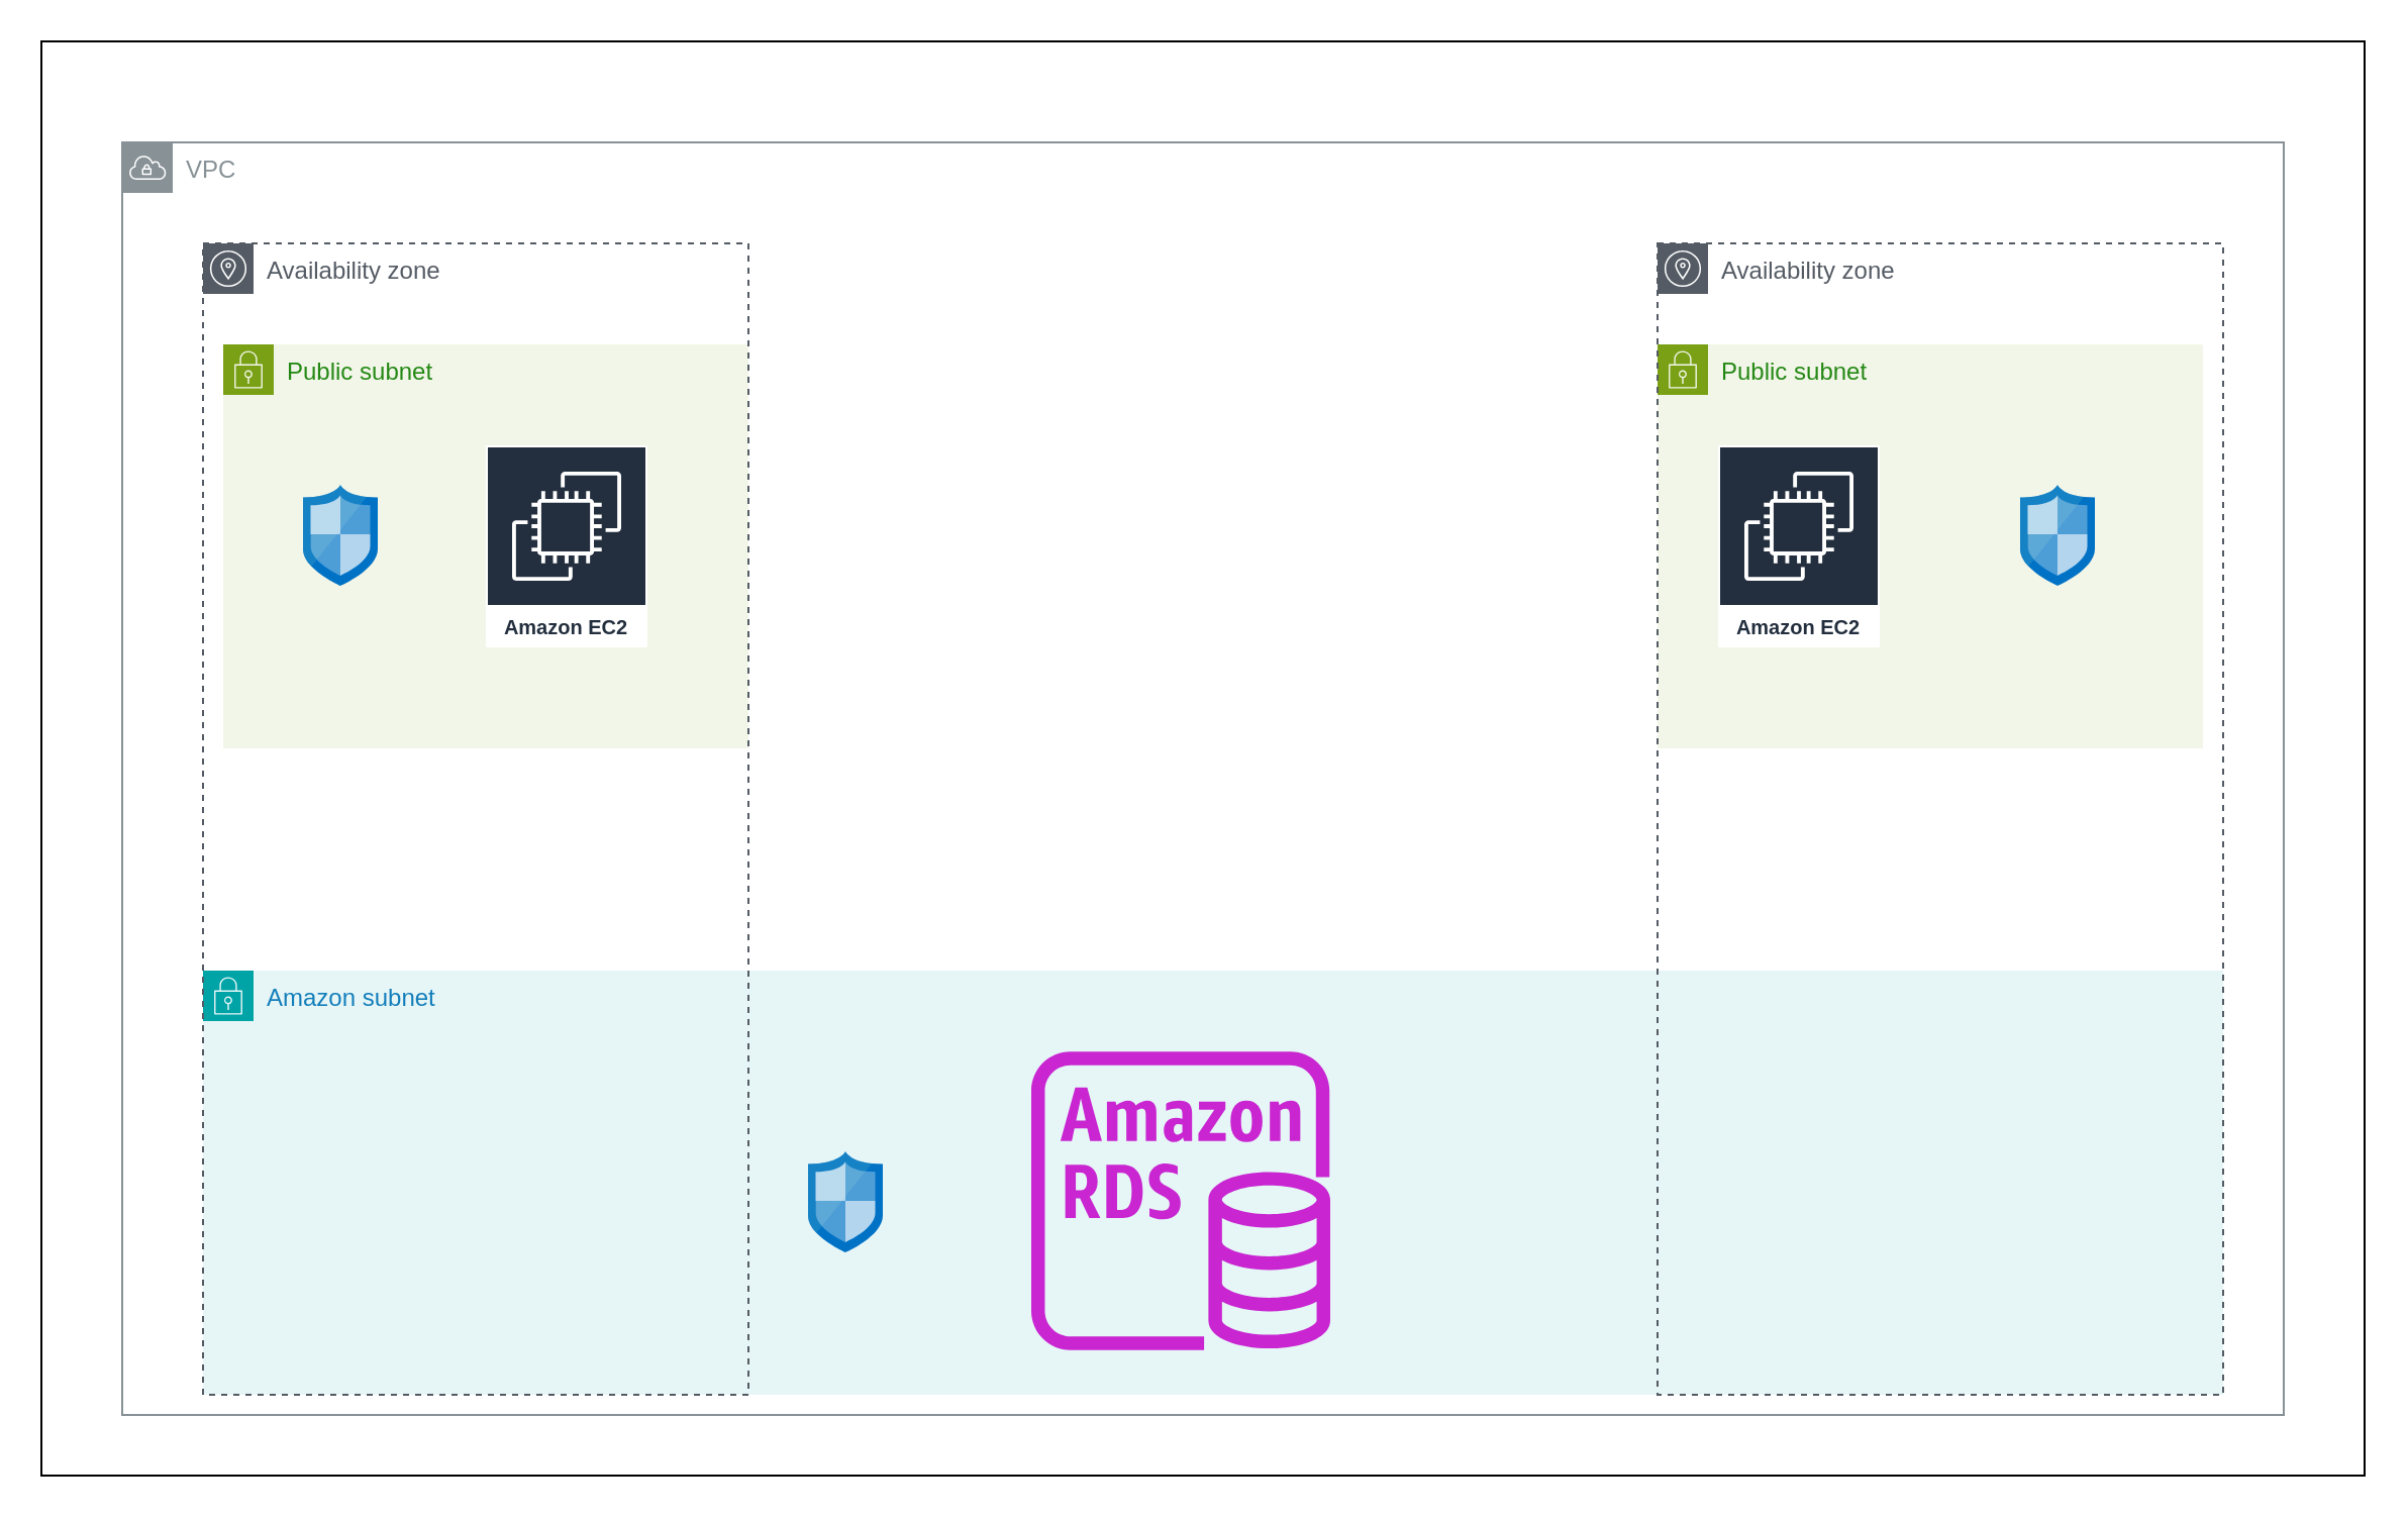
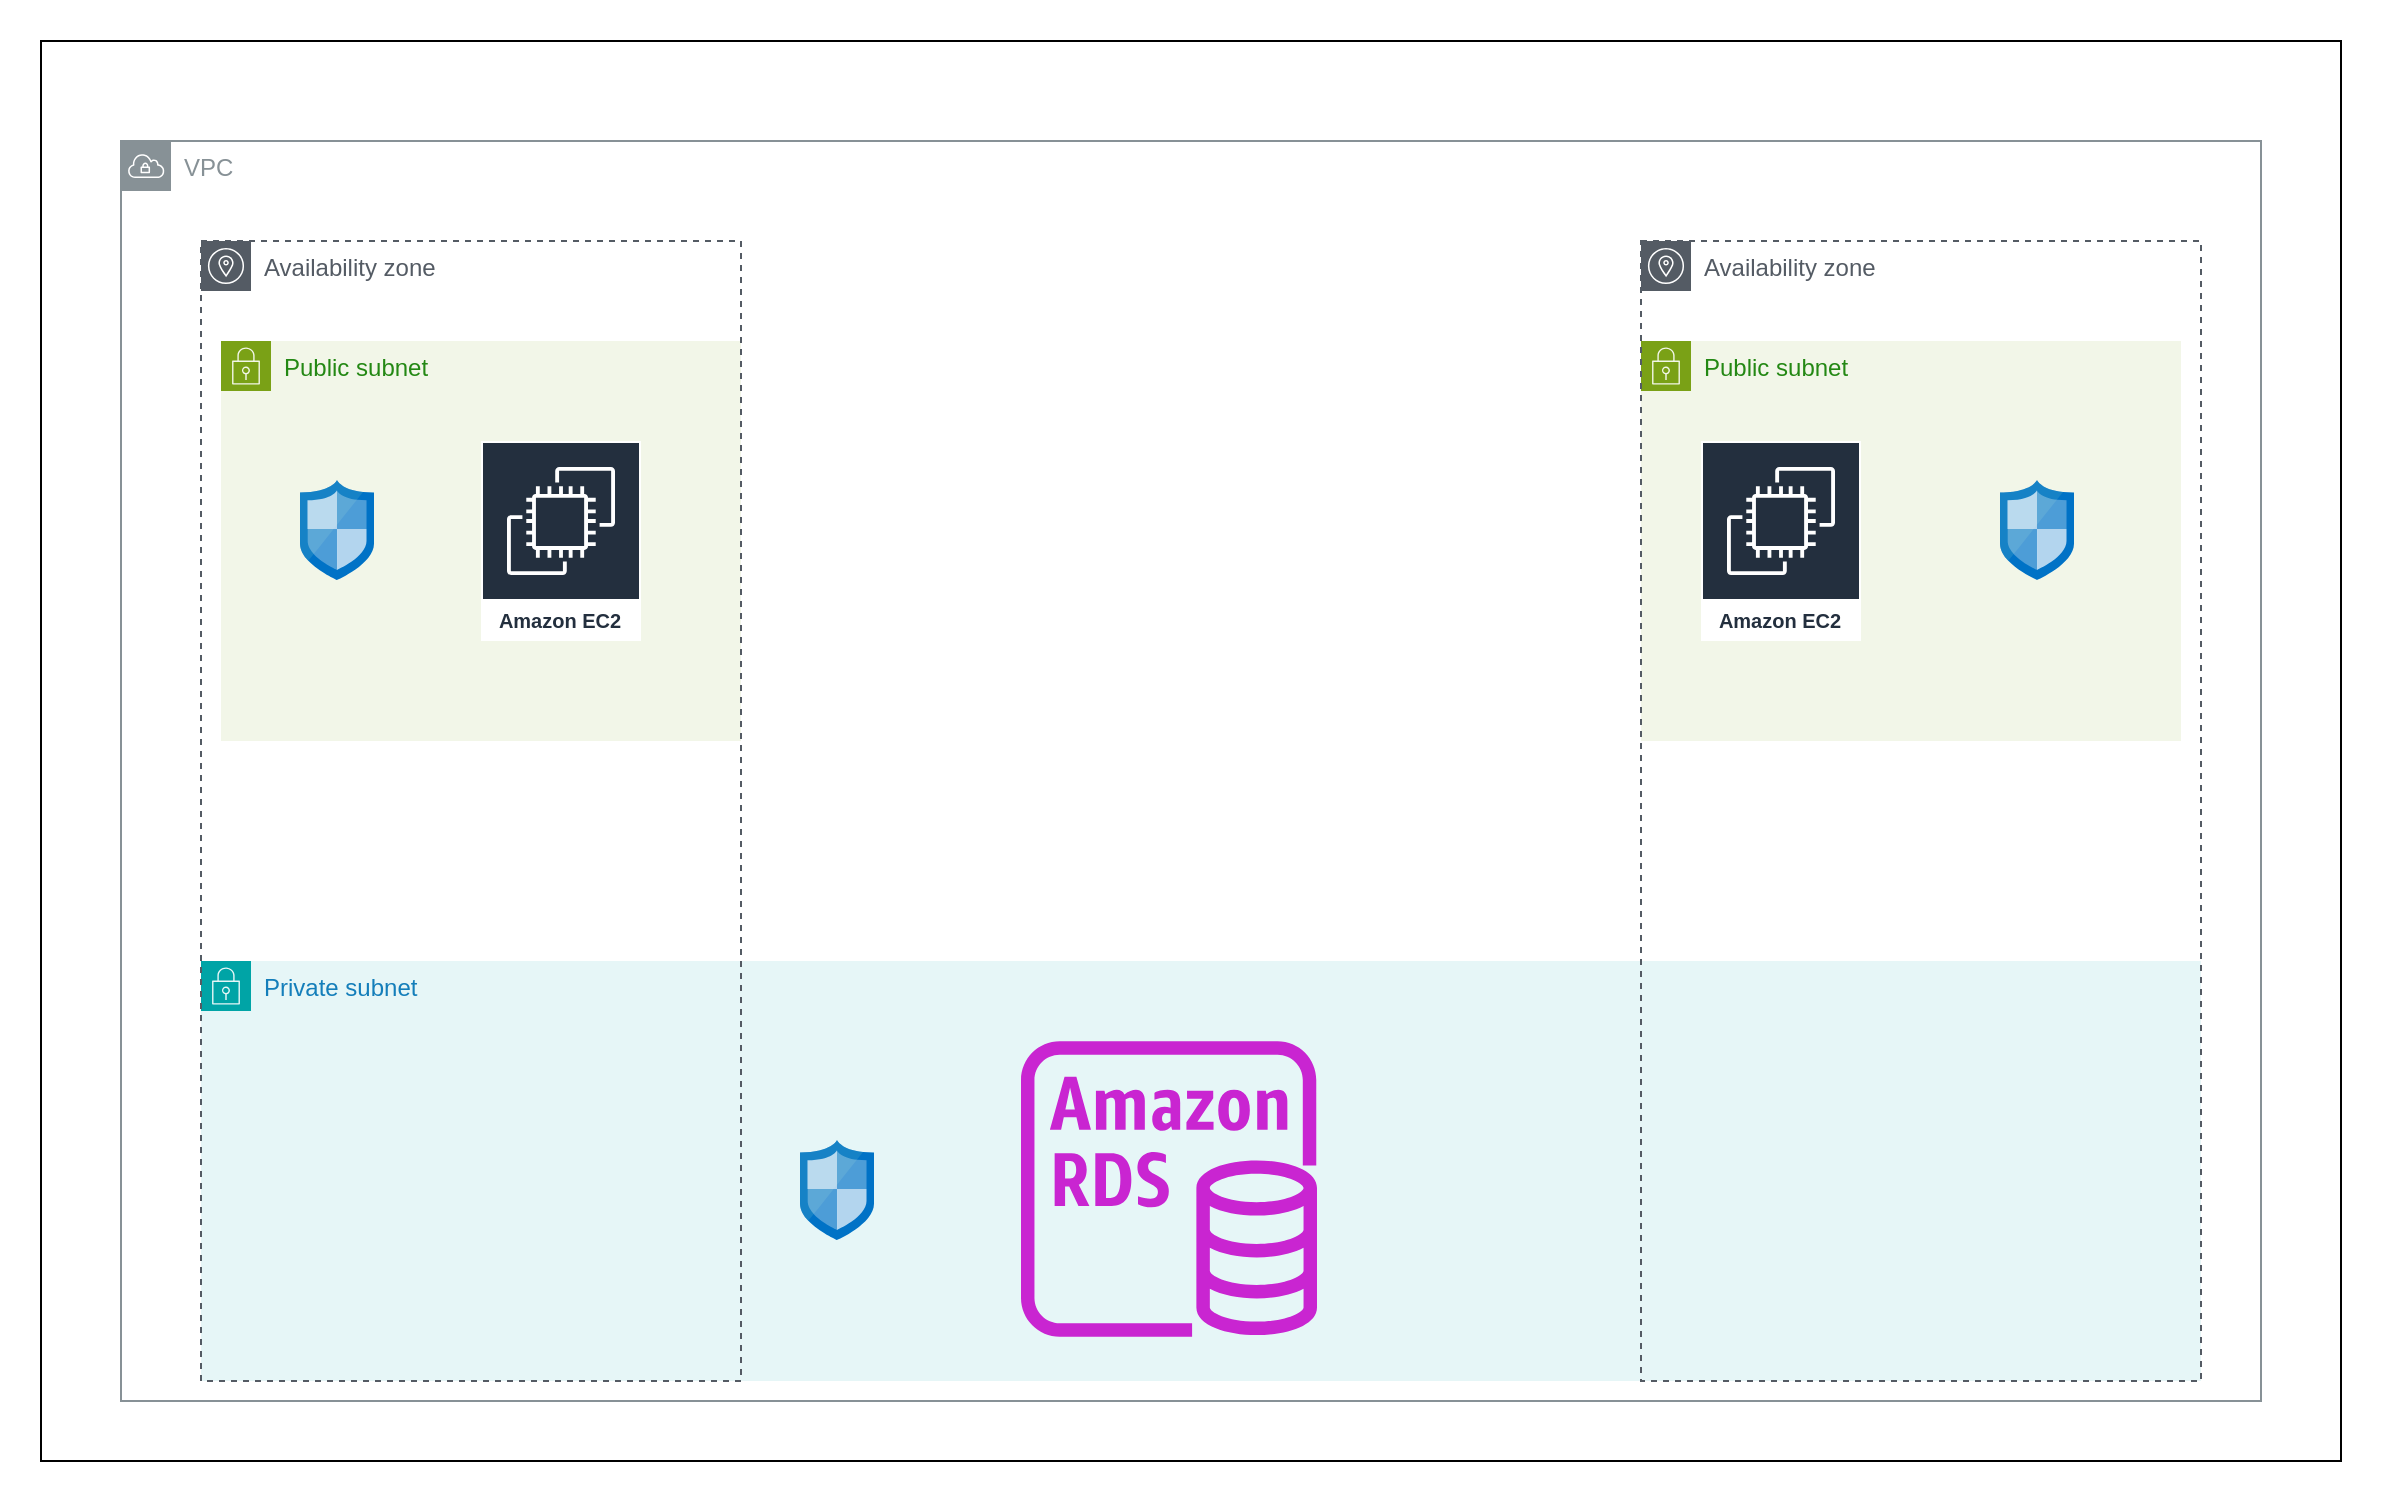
- <mxCell id="9" value="Amazon subnet" style="points=[[0,0],[0.25,0],[0.5,0],[0.75,0],[1,0],[1,0.25],[1,0.5],[1,0.75],[1,1],[0.75,1],[0.5,1],[0.25,1],[0,1],[0,0.75],[0,0.5],[0,0.25]];outlineConnect=0;gradientColor=none;html=1;whiteSpace=wrap;fontSize=12;fontStyle=0;container=1;pointerEvents=0;collapsible=0;recursiveResize=0;shape=mxgraph.aws4.group;grIcon=mxgraph.aws4.group_security_group;grStroke=0;strokeColor=#00A4A6;fillColor=#E6F6F7;verticalAlign=top;align=left;spacingLeft=30;fontColor=#147EBA;dashed=0;" vertex="1" parent="1"><mxGeometry x="100" y="480" width="1000" height="210" as="geometry" /></mxCell>
+ <mxCell id="9" value="Private subnet" style="points=[[0,0],[0.25,0],[0.5,0],[0.75,0],[1,0],[1,0.25],[1,0.5],[1,0.75],[1,1],[0.75,1],[0.5,1],[0.25,1],[0,1],[0,0.75],[0,0.5],[0,0.25]];outlineConnect=0;gradientColor=none;html=1;whiteSpace=wrap;fontSize=12;fontStyle=0;container=1;pointerEvents=0;collapsible=0;recursiveResize=0;shape=mxgraph.aws4.group;grIcon=mxgraph.aws4.group_security_group;grStroke=0;strokeColor=#00A4A6;fillColor=#E6F6F7;verticalAlign=top;align=left;spacingLeft=30;fontColor=#147EBA;dashed=0;" vertex="1" parent="1"><mxGeometry x="100" y="480" width="1000" height="210" as="geometry" /></mxCell>
